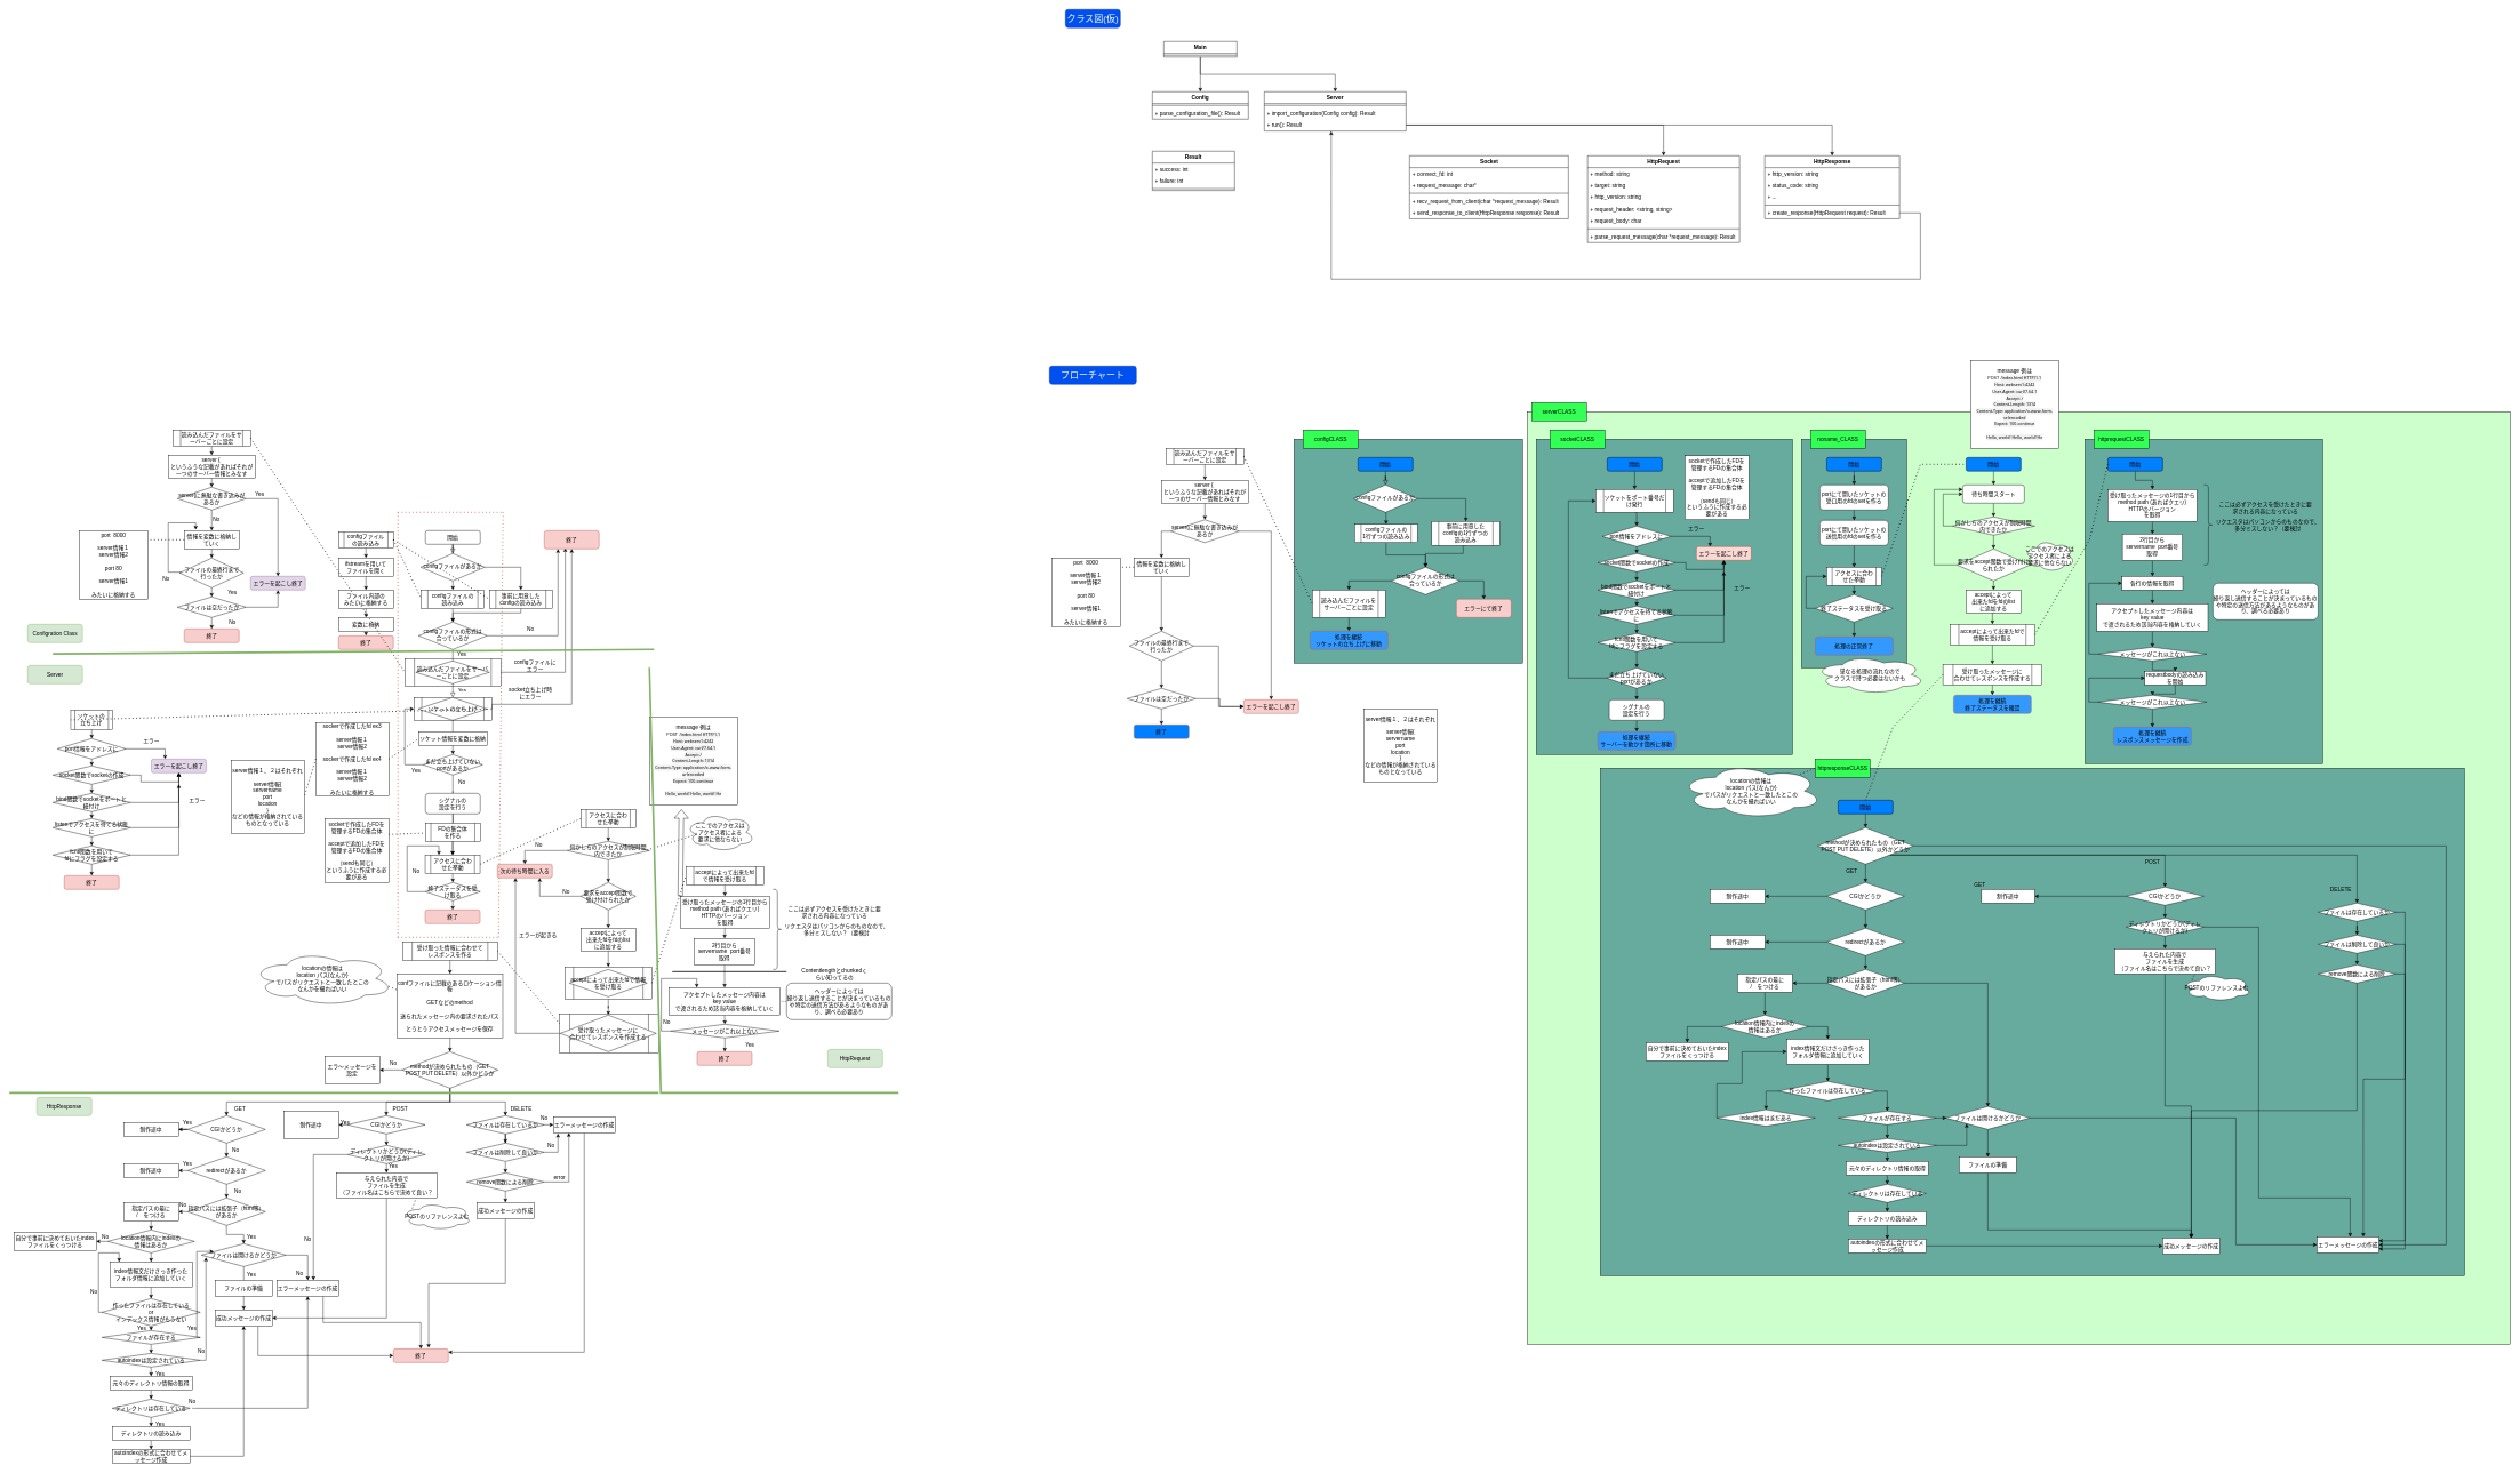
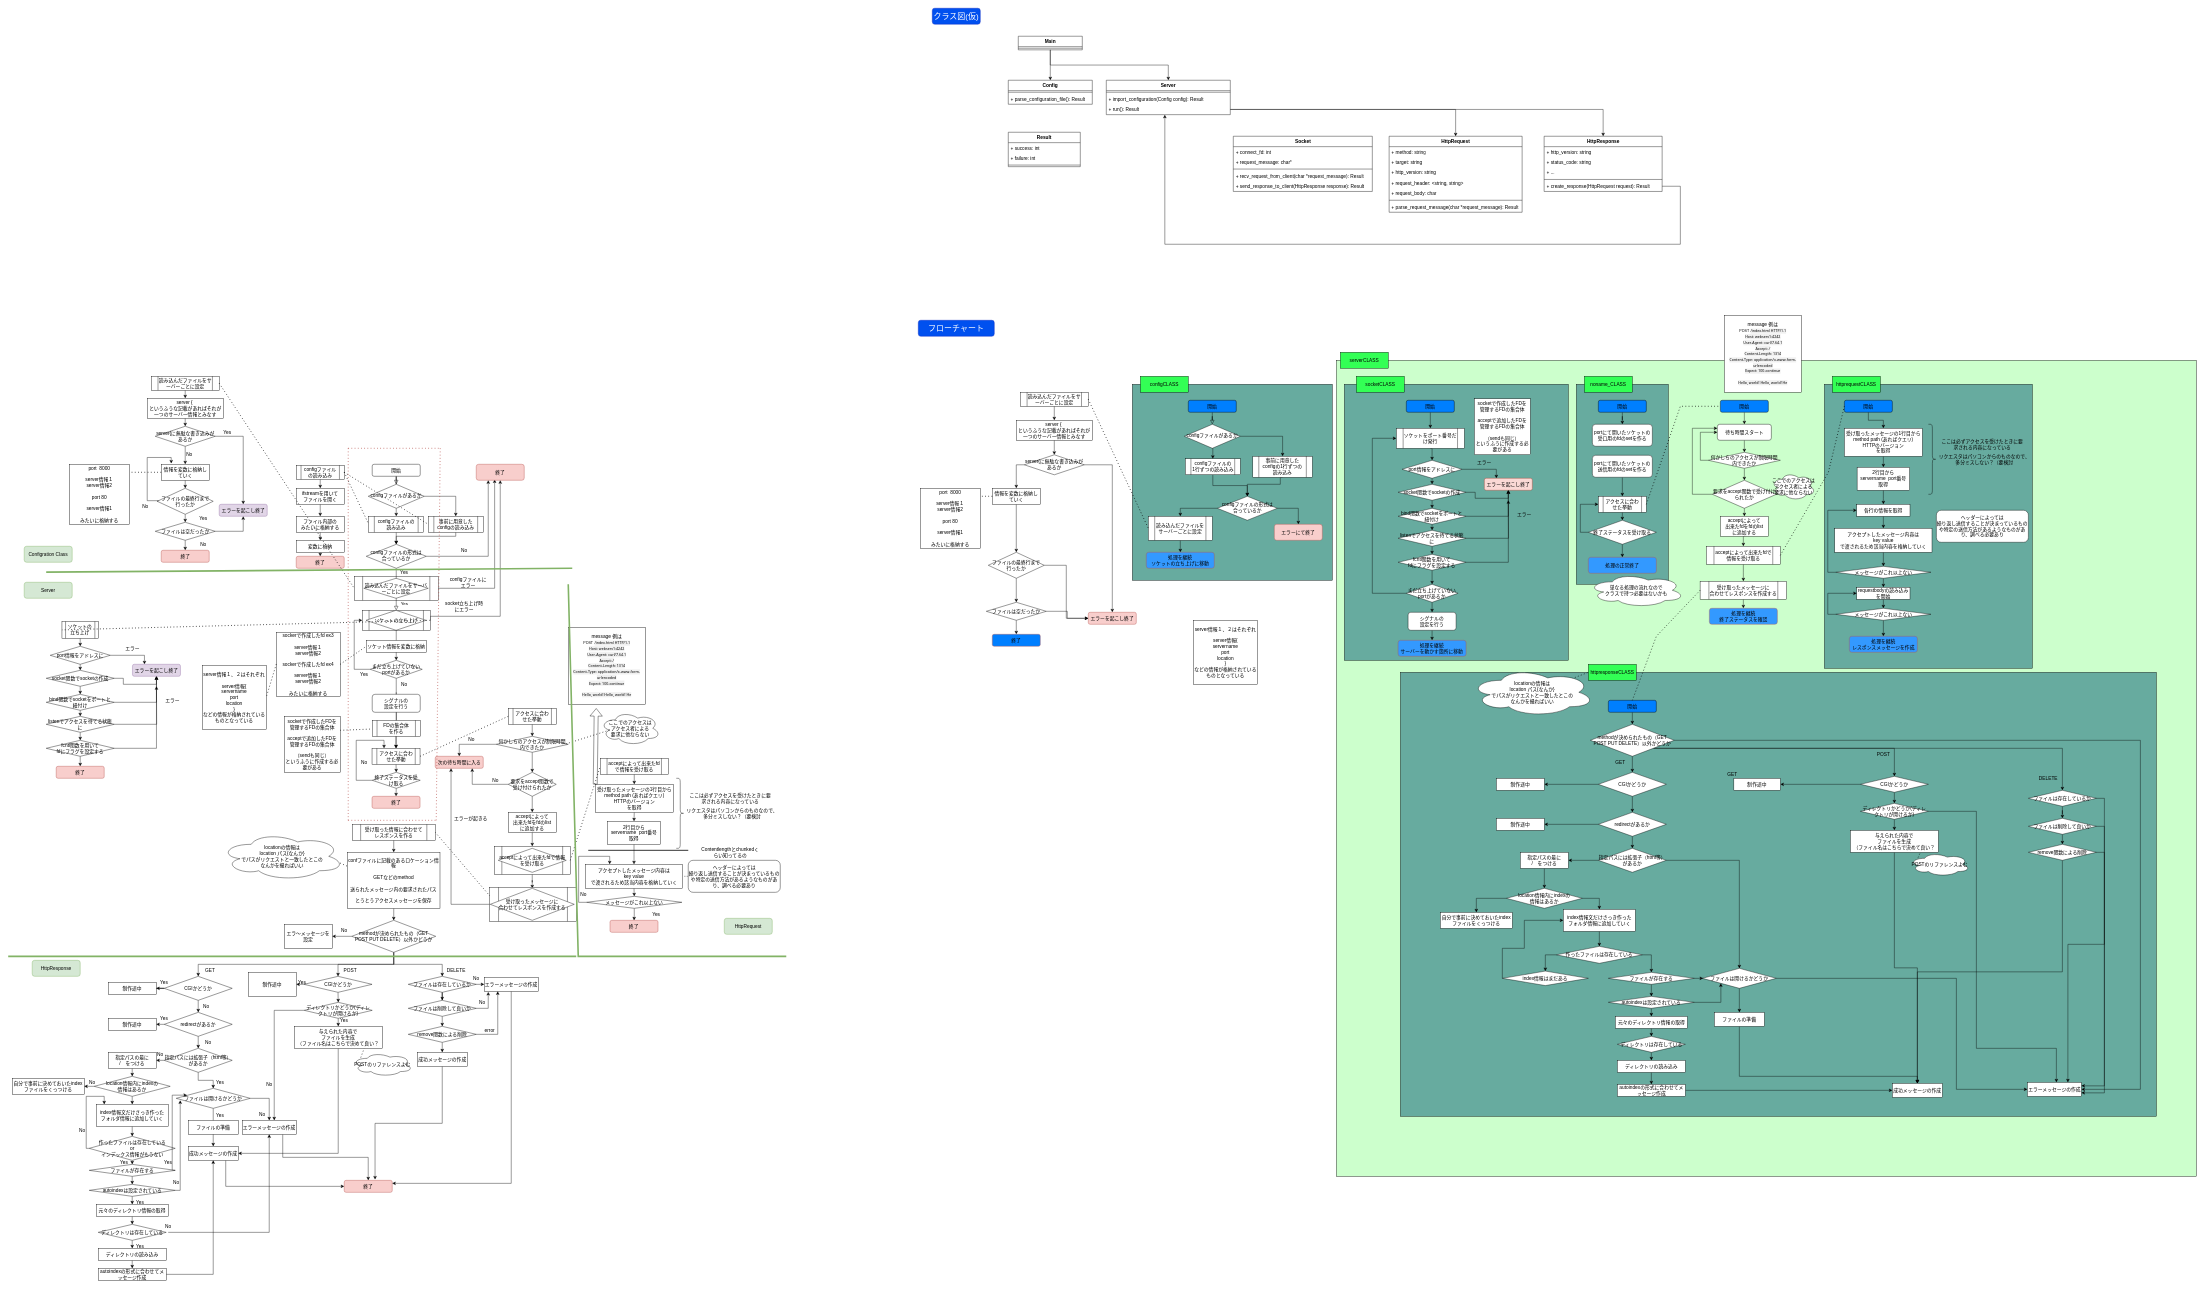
- <mxCell id="401" style="edgeStyle=orthogonalEdgeStyle;rounded=0;orthogonalLoop=1;jettySize=auto;html=1;exitX=0.5;exitY=1;exitDx=0;exitDy=0;entryX=0.5;entryY=0;entryDx=0;entryDy=0;" edge="1" parent="1" source="402" target="404"><mxGeometry relative="1" as="geometry" /></mxCell>
- <mxCell id="440" value="requestbodyの読み込みを開始" style="rounded=0;whiteSpace=wrap;html=1;" vertex="1" parent="1"><mxGeometry x="4690.94" y="1467.5" width="133.13" height="30" as="geometry" /></mxCell>
+ <mxCell id="440" value="requestbodyの読み込みを開始" style="rounded=0;whiteSpace=wrap;html=1;" vertex="1" parent="1"><mxGeometry x="4640.94" y="1467.5" width="133.13" height="30" as="geometry" /></mxCell>
